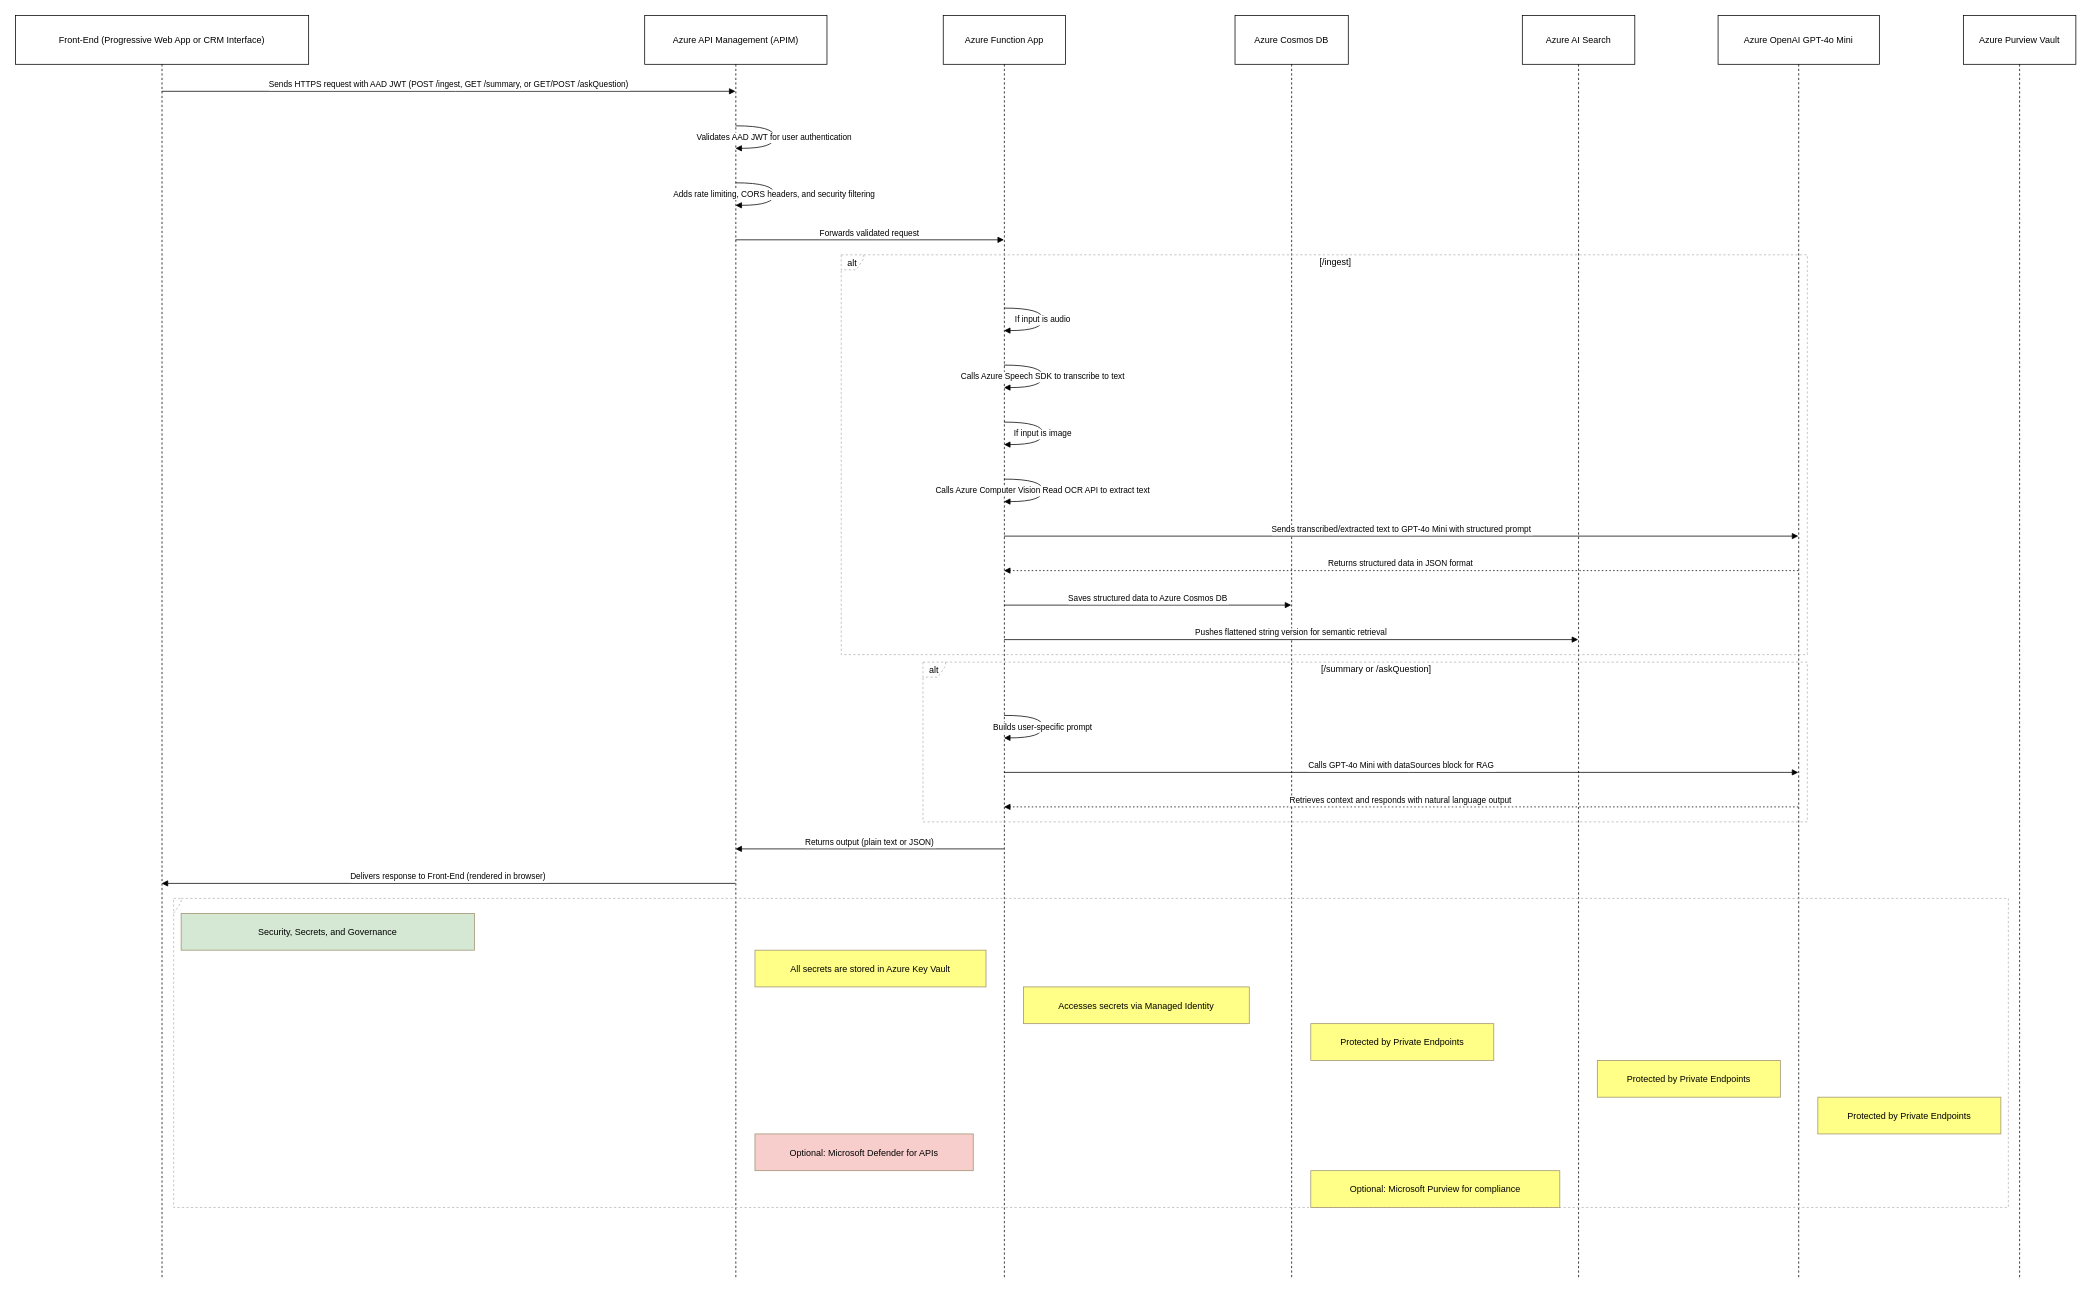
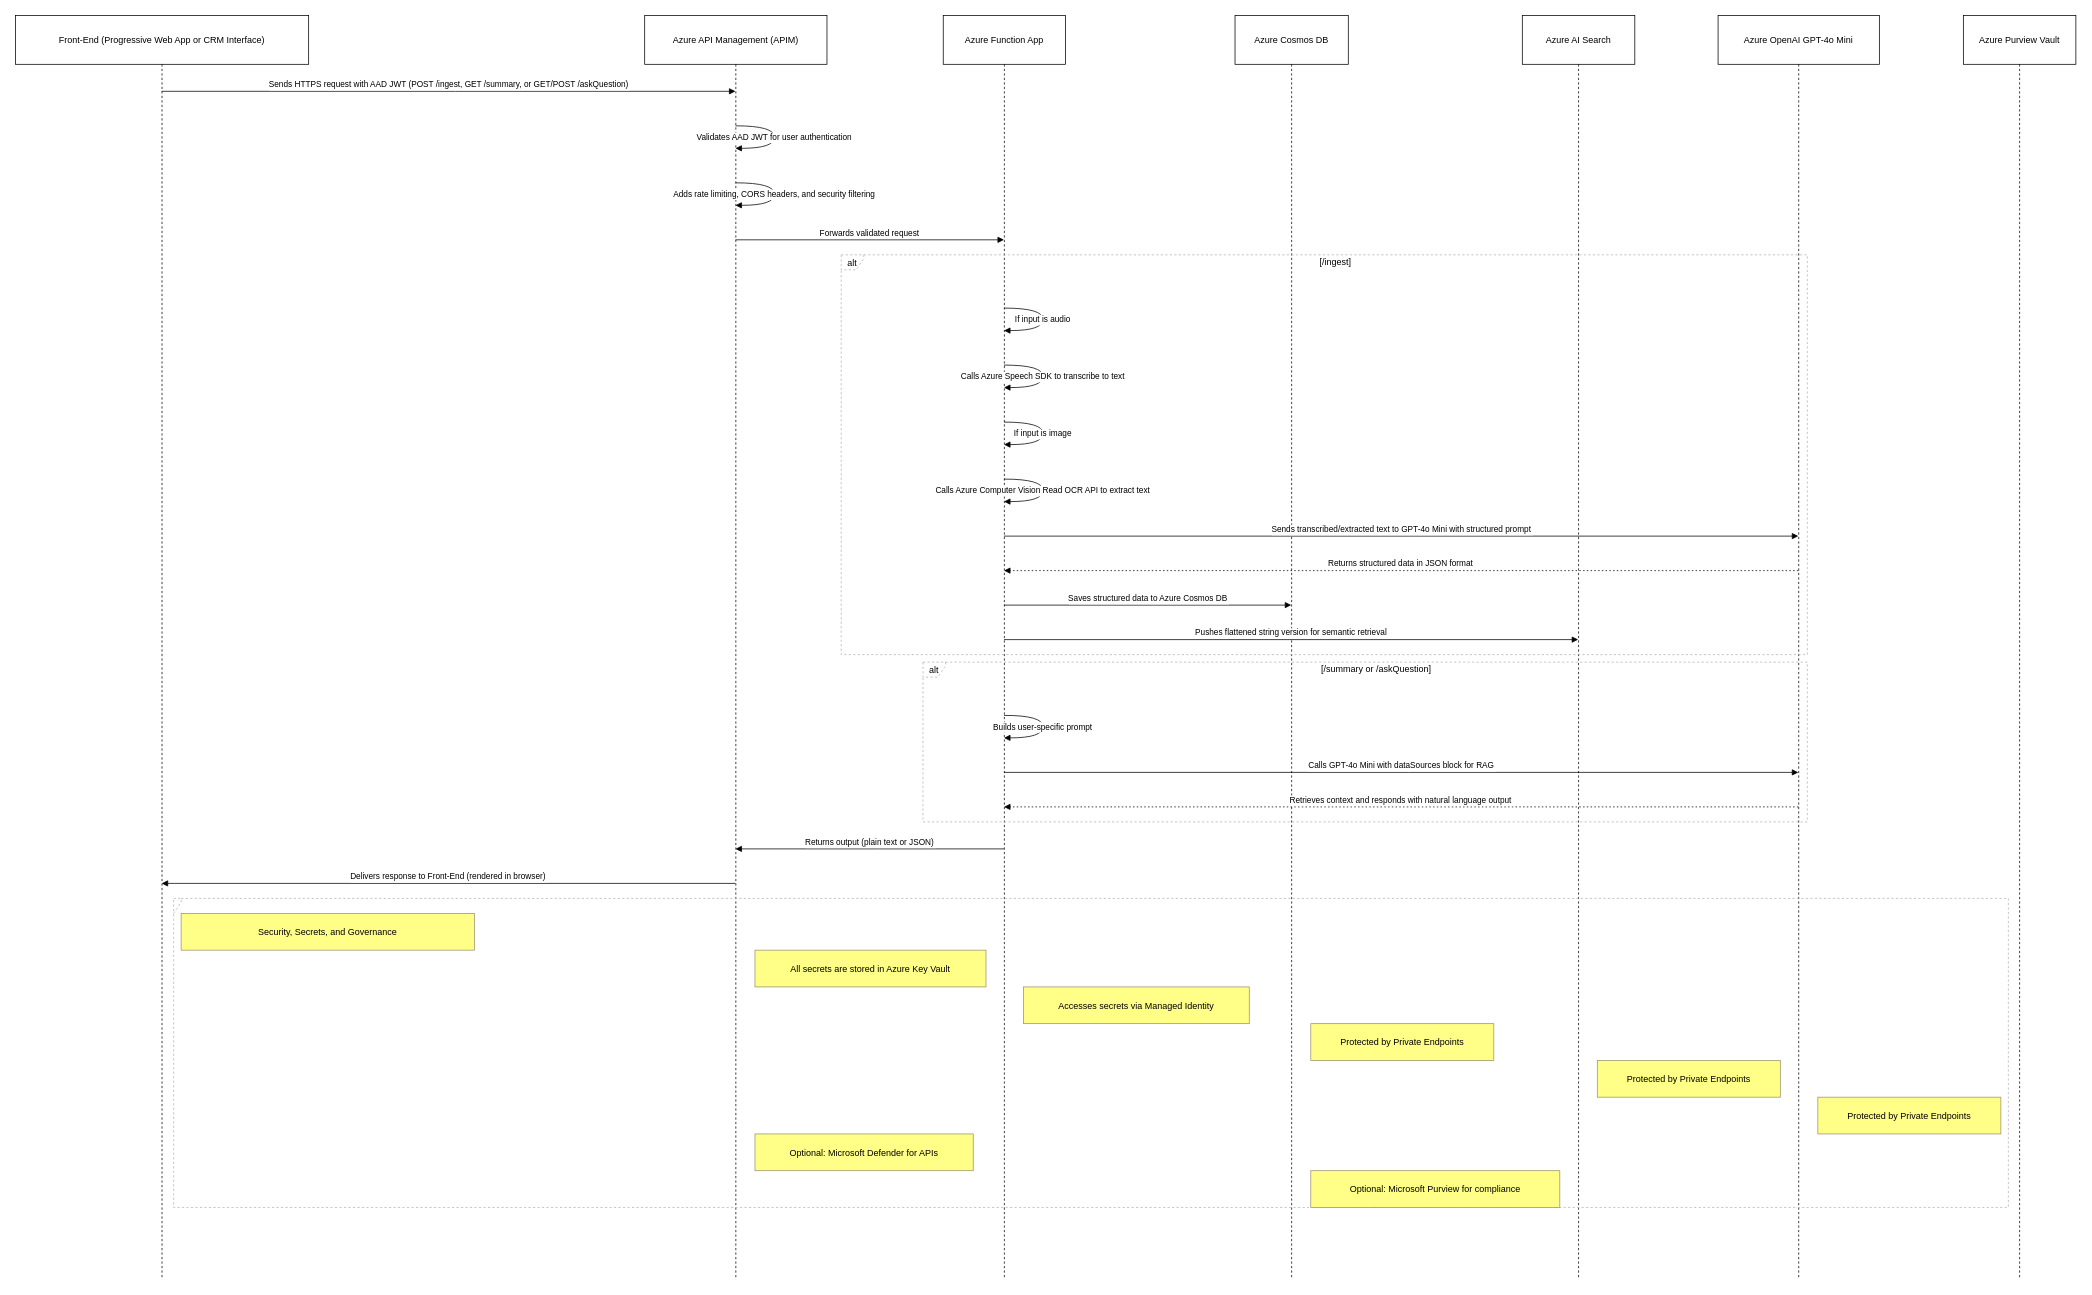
- <mxCell id="32" value="Security, Secrets, and Governance" style="fillColor=#d5e8d4;strokeColor=#9E916F;" vertex="1" parent="1"><mxGeometry x="241" y="1217" width="391" height="49" as="geometry" /></mxCell>
+ <mxCell id="32" value="Security, Secrets, and Governance" style="fillColor=#ffff88;strokeColor=#9E916F;" vertex="1" parent="1"><mxGeometry x="241" y="1217" width="391" height="49" as="geometry" /></mxCell>
- <mxCell id="38" value="Optional: Microsoft Defender for APIs" style="fillColor=#f8cecc;strokeColor=#9E916F;" vertex="1" parent="1"><mxGeometry x="1006" y="1511" width="291" height="49" as="geometry" /></mxCell>
+ <mxCell id="38" value="Optional: Microsoft Defender for APIs" style="fillColor=#ffff88;strokeColor=#9E916F;" vertex="1" parent="1"><mxGeometry x="1006" y="1511" width="291" height="49" as="geometry" /></mxCell>
